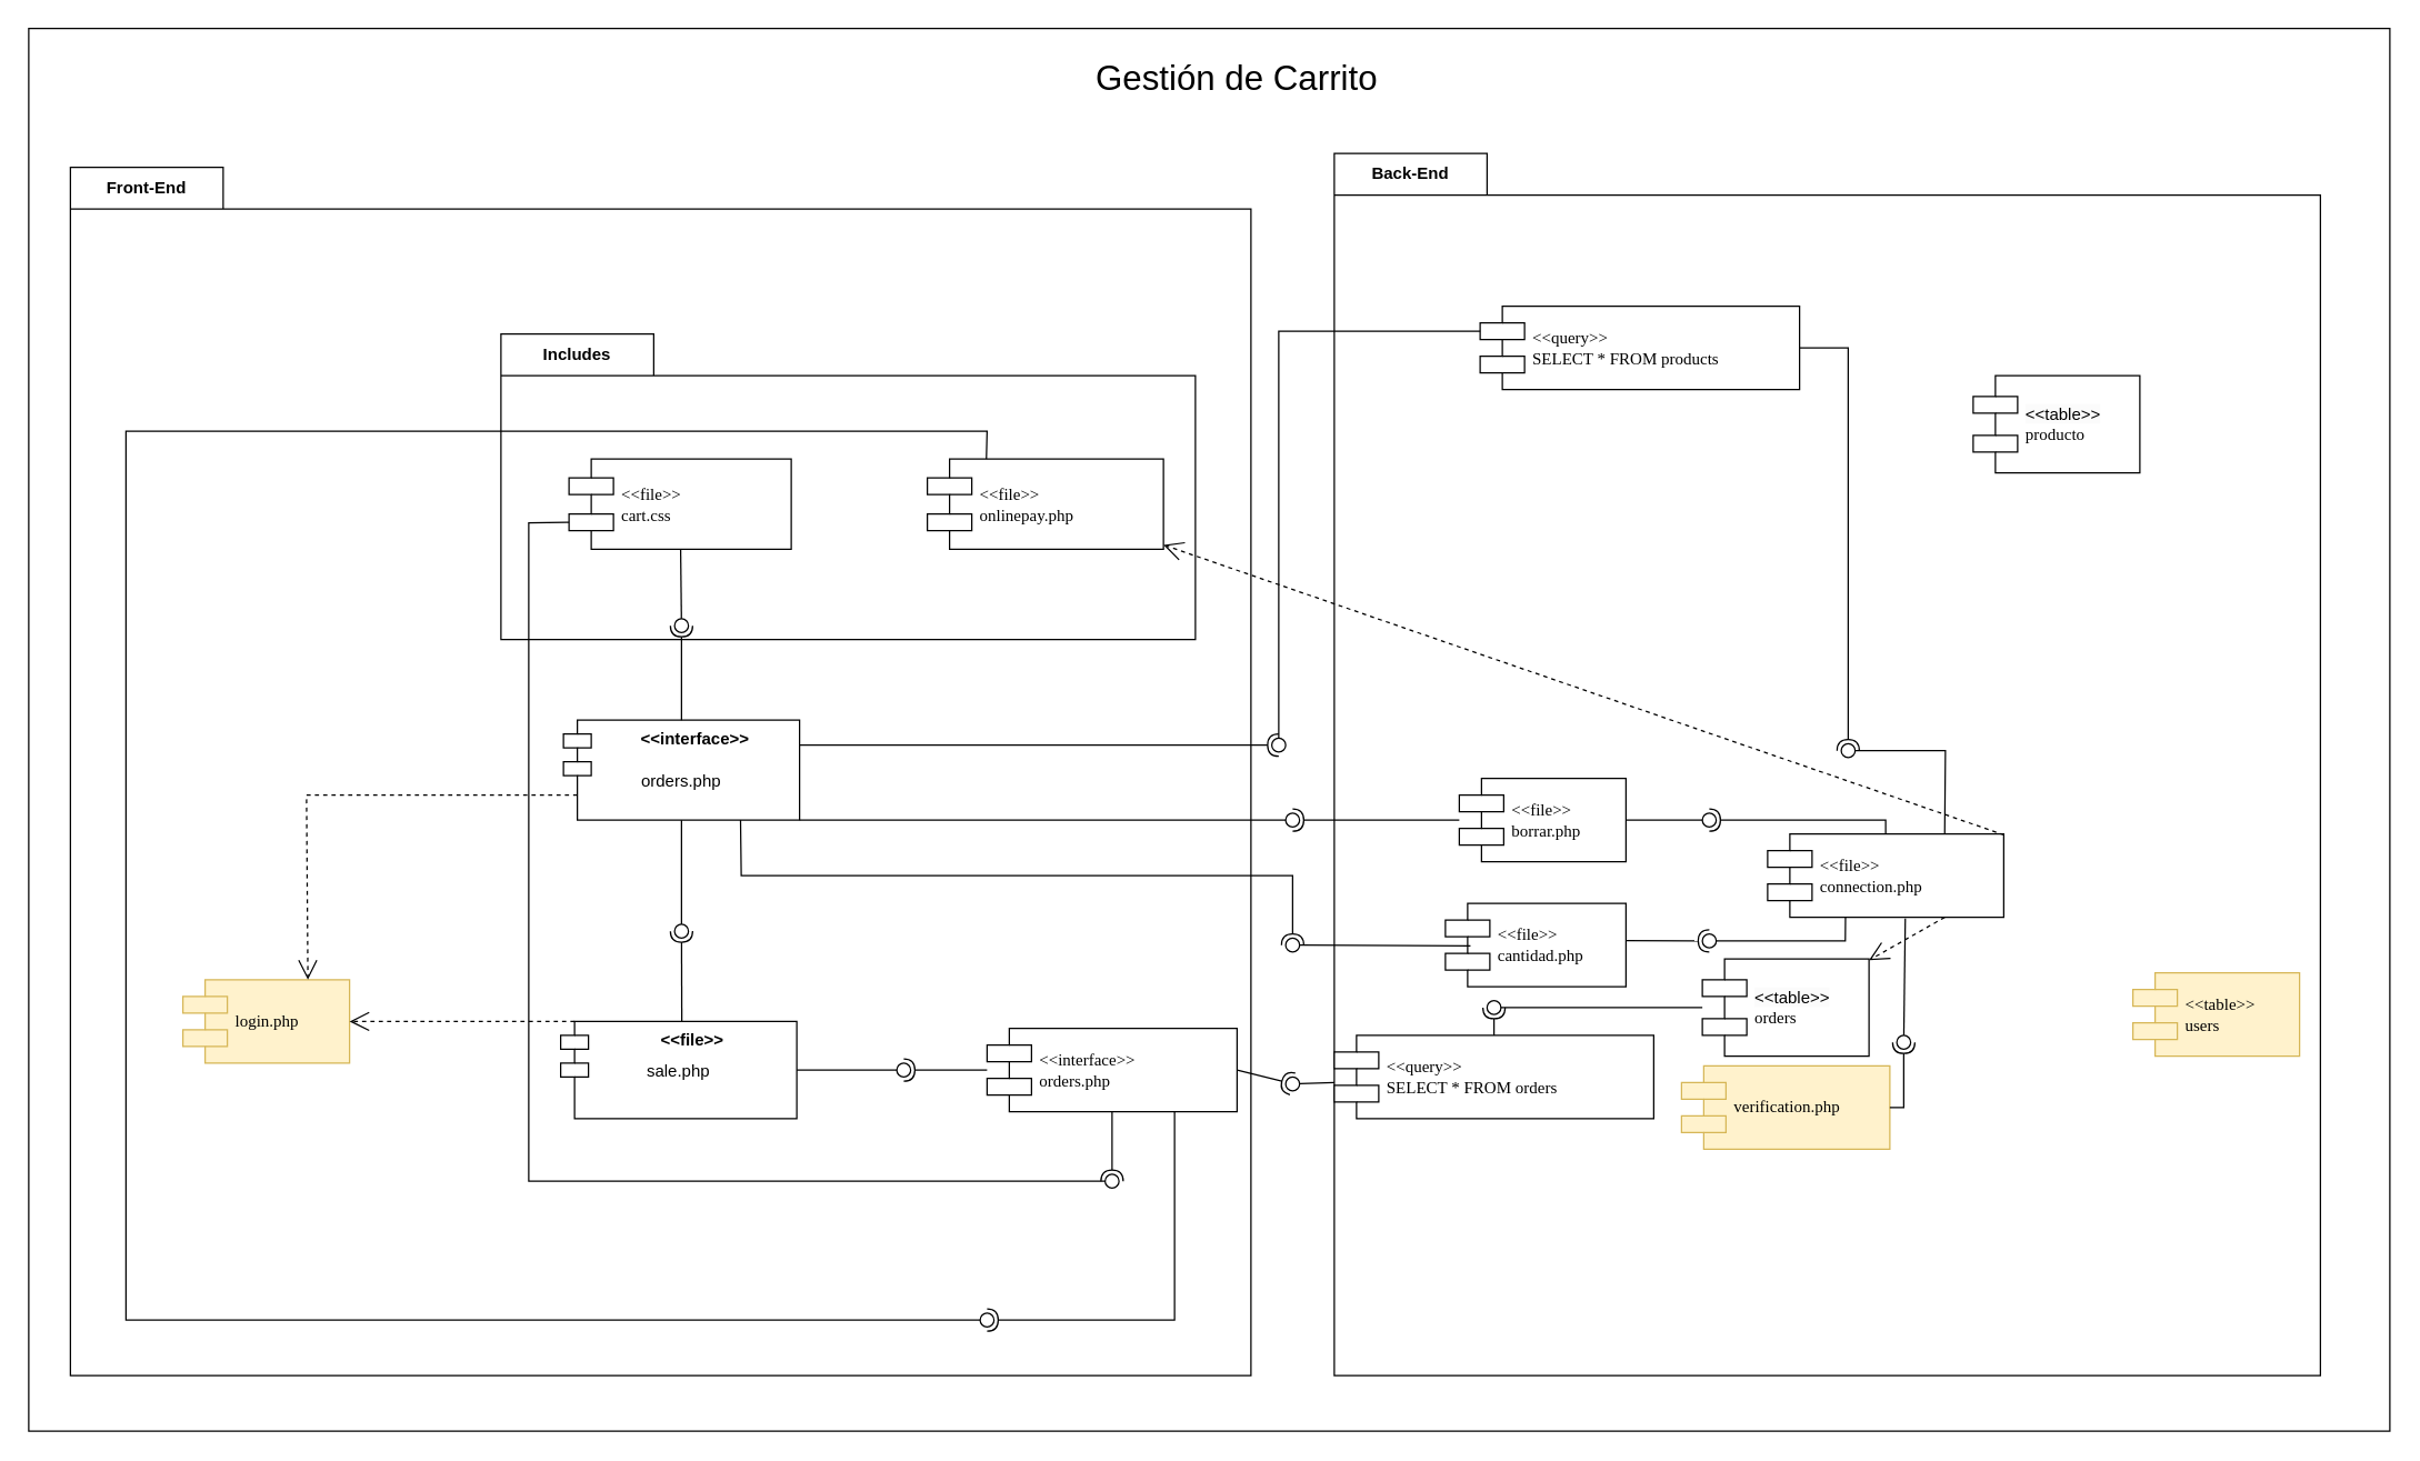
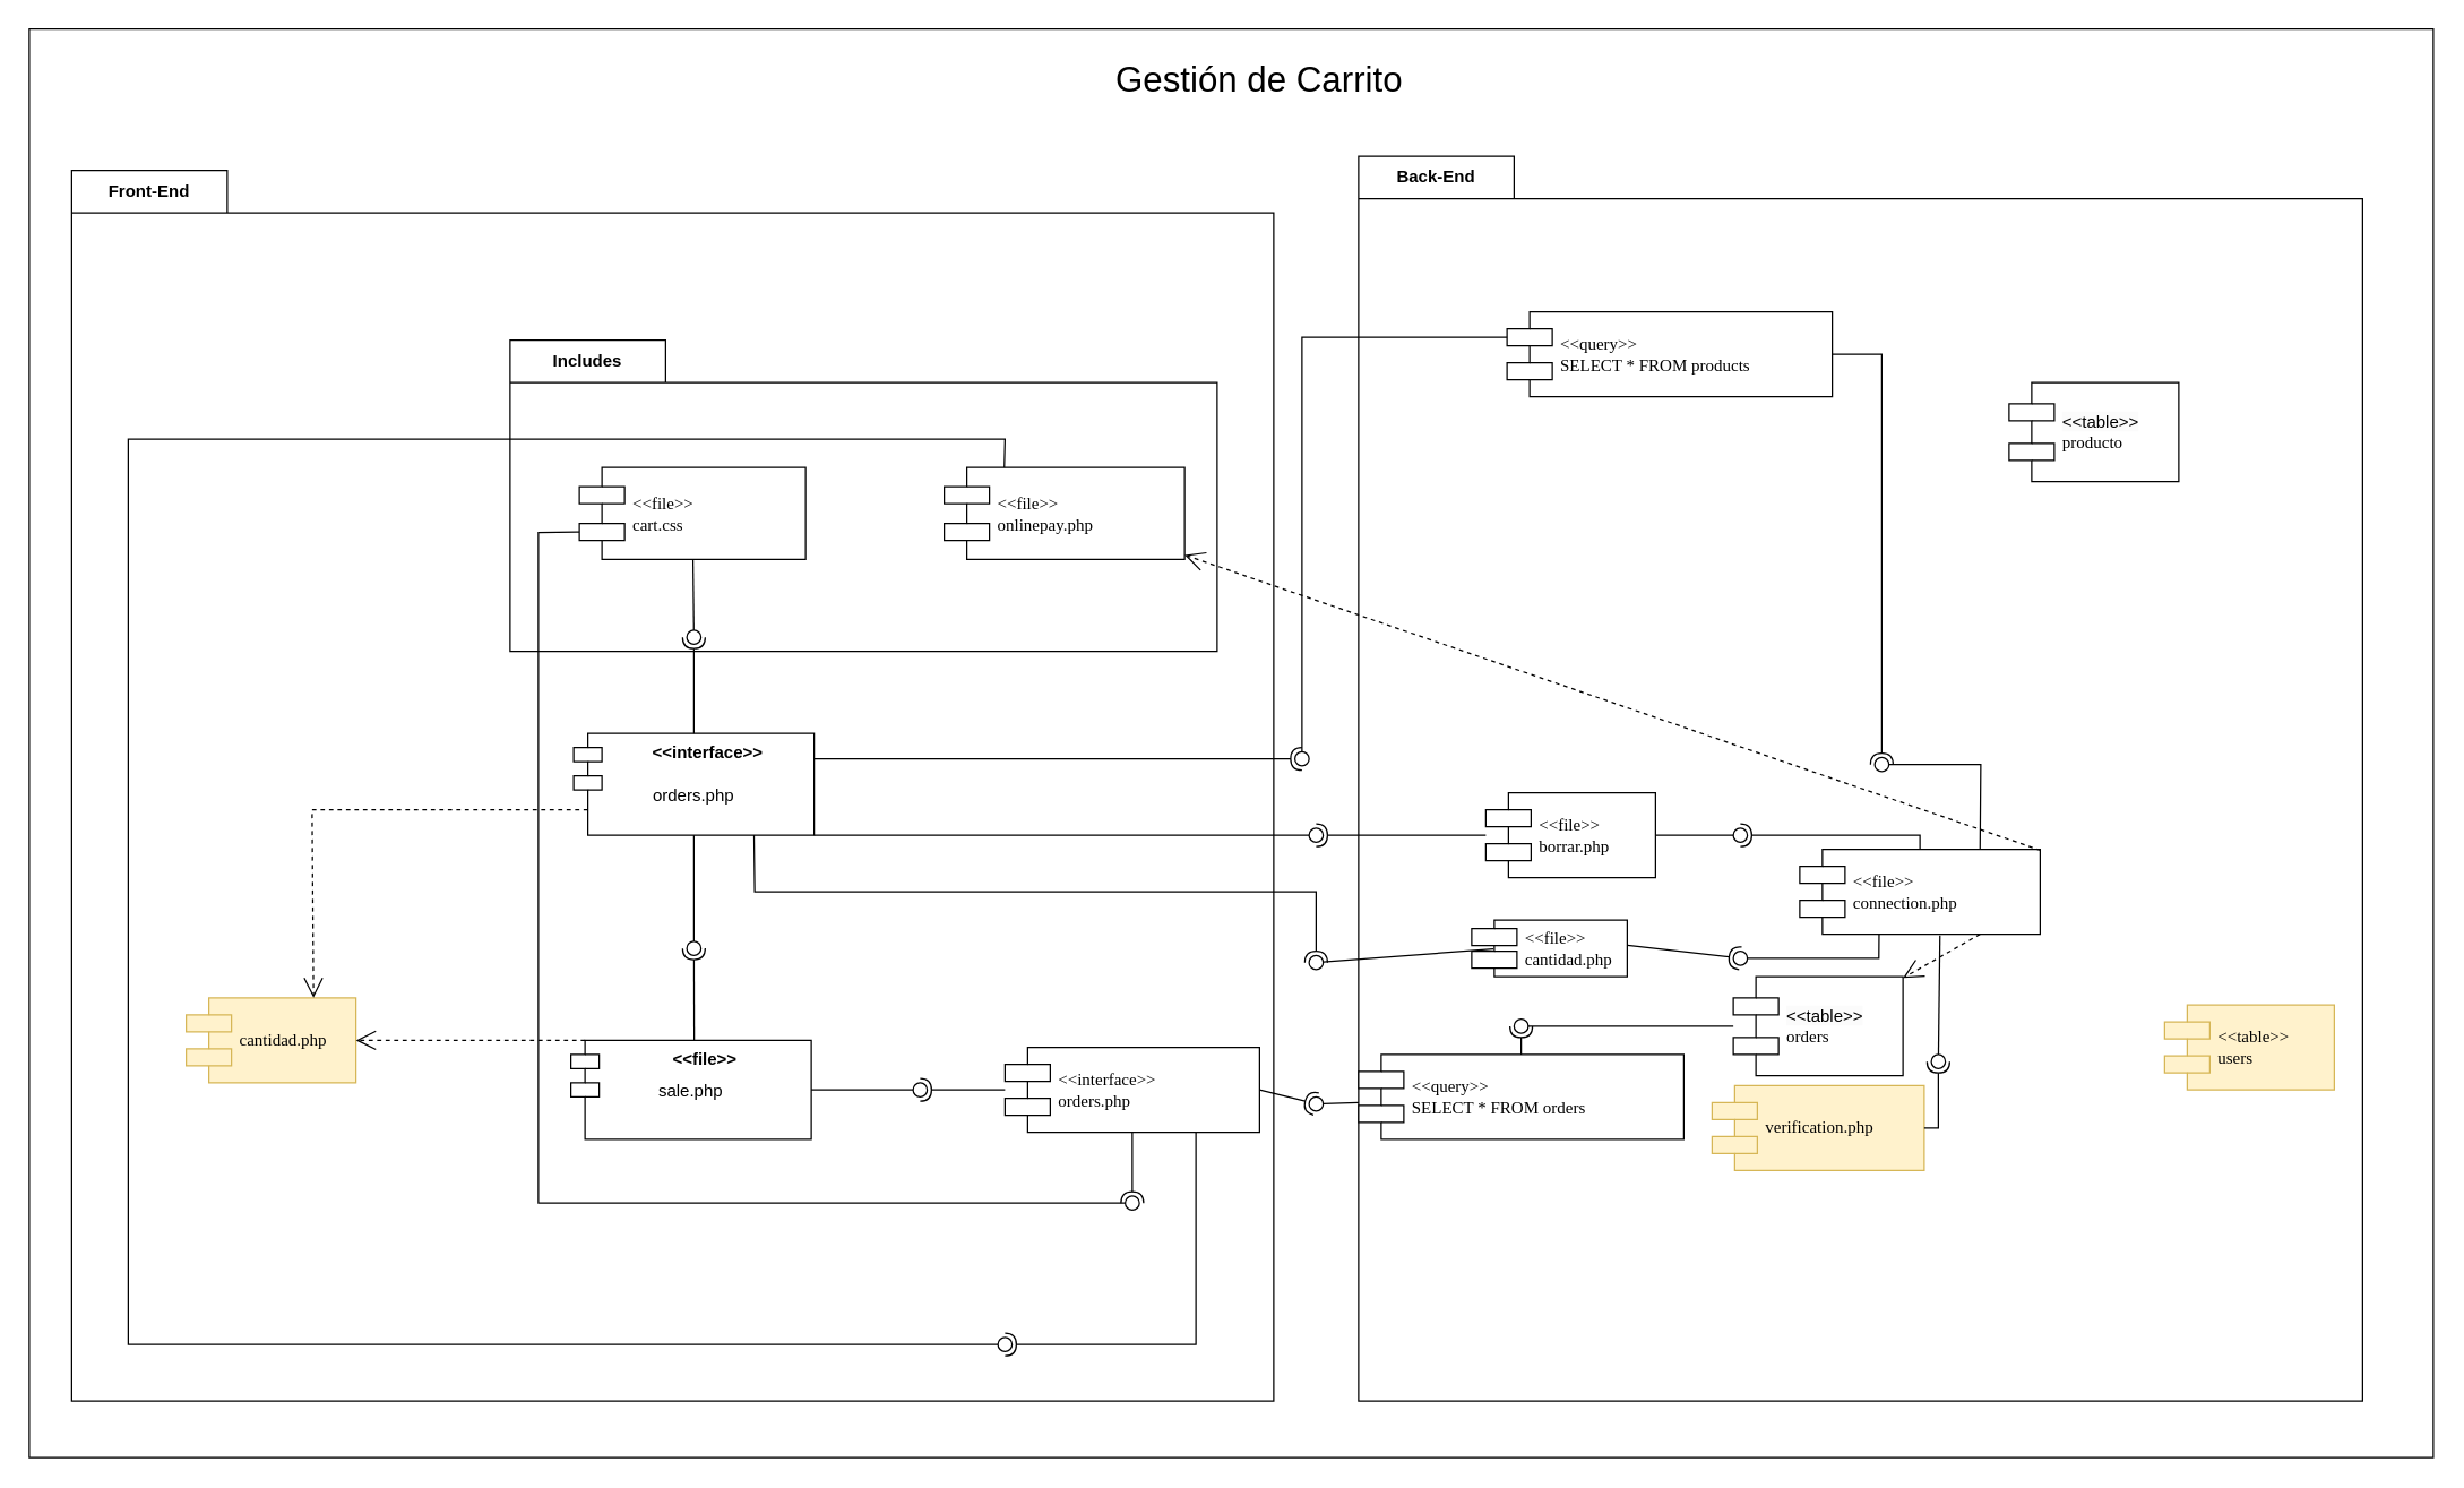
- <mxCell id="39" value="&amp;lt;&amp;lt;file&amp;gt;&amp;gt;&lt;br&gt;cantidad.php" style="shape=component;align=left;spacingLeft=36;rounded=0;shadow=0;comic=0;labelBackgroundColor=none;strokeWidth=1;fontFamily=Verdana;fontSize=12;html=1;" parent="1" vertex="1"><mxGeometry x="1040" y="650" width="130" height="60" as="geometry" /></mxCell>
+ <mxCell id="39" value="&amp;lt;&amp;lt;file&amp;gt;&amp;gt;&lt;br&gt;cantidad.php" style="shape=component;align=left;spacingLeft=36;rounded=0;shadow=0;comic=0;labelBackgroundColor=none;strokeWidth=1;fontFamily=Verdana;fontSize=12;html=1;" parent="1" vertex="1"><mxGeometry x="1040" y="650" width="110" height="40" as="geometry" /></mxCell>
- <mxCell id="27" value="&amp;lt;&amp;lt;table&amp;gt;&amp;gt;&lt;br&gt;users" style="shape=component;align=left;spacingLeft=36;rounded=0;shadow=0;comic=0;labelBackgroundColor=none;strokeWidth=1;fontFamily=Verdana;fontSize=12;html=1;fillColor=#fff2cc;strokeColor=#d6b656;movable=1;resizable=1;rotatable=1;deletable=1;editable=1;locked=0;connectable=1;" parent="1" vertex="1"><mxGeometry x="1535" y="700" width="120" height="60" as="geometry" /></mxCell>
+ <mxCell id="27" value="&amp;lt;&amp;lt;table&amp;gt;&amp;gt;&lt;br&gt;users" style="shape=component;align=left;spacingLeft=36;rounded=0;shadow=0;comic=0;labelBackgroundColor=none;strokeWidth=1;fontFamily=Verdana;fontSize=12;html=1;fillColor=#fff2cc;strokeColor=#d6b656;movable=1;resizable=1;rotatable=1;deletable=1;editable=1;locked=0;connectable=1;" parent="1" vertex="1"><mxGeometry x="1530" y="710" width="120" height="60" as="geometry" /></mxCell>
- <mxCell id="25" value="login.php" style="shape=component;align=left;spacingLeft=36;rounded=0;shadow=0;comic=0;labelBackgroundColor=none;strokeWidth=1;fontFamily=Verdana;fontSize=12;html=1;fillColor=#fff2cc;strokeColor=#d6b656;movable=1;resizable=1;rotatable=1;deletable=1;editable=1;locked=0;connectable=1;" parent="1" vertex="1"><mxGeometry x="131" y="705" width="120" height="60" as="geometry" /></mxCell>
+ <mxCell id="25" value="cantidad.php" style="shape=component;align=left;spacingLeft=36;rounded=0;shadow=0;comic=0;labelBackgroundColor=none;strokeWidth=1;fontFamily=Verdana;fontSize=12;html=1;fillColor=#fff2cc;strokeColor=#d6b656;movable=1;resizable=1;rotatable=1;deletable=1;editable=1;locked=0;connectable=1;" parent="1" vertex="1"><mxGeometry x="131" y="705" width="120" height="60" as="geometry" /></mxCell>
